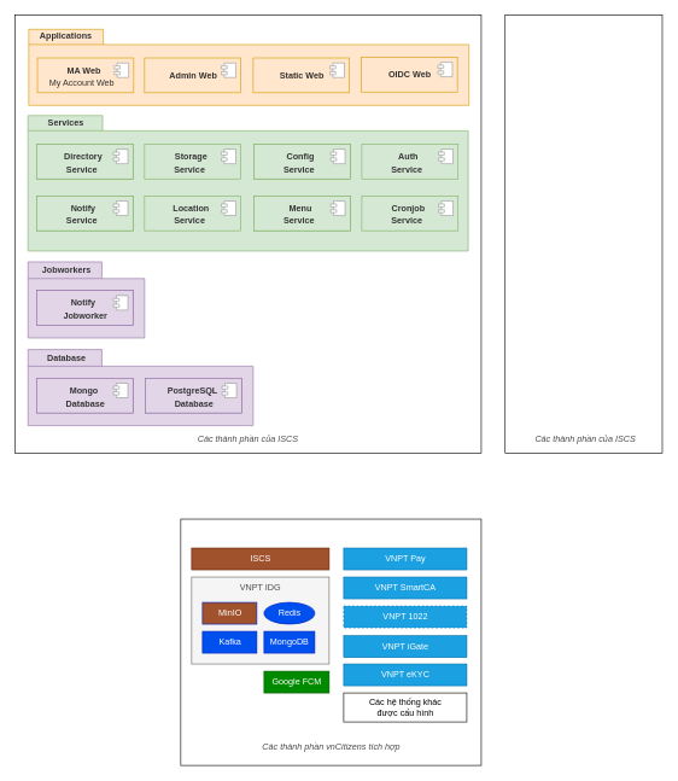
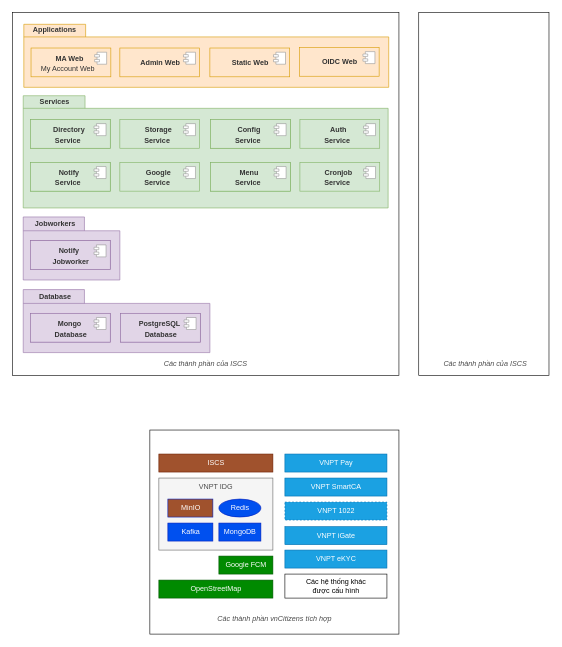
- <mxCell id="75" value="&lt;span style=&quot;color: rgb(51 , 51 , 51)&quot;&gt;&lt;b&gt;Location&lt;/b&gt;&lt;/span&gt;" style="text;html=1;align=center;verticalAlign=middle;resizable=0;points=[];autosize=1;strokeColor=none;fillColor=none;" vertex="1" parent="72"><mxGeometry x="34" y="8.004" width="60" height="18" as="geometry" /></mxCell>
+ <mxCell id="75" value="&lt;span style=&quot;color: rgb(51 , 51 , 51)&quot;&gt;&lt;b&gt;Google&lt;/b&gt;&lt;/span&gt;" style="text;html=1;align=center;verticalAlign=middle;resizable=0;points=[];autosize=1;strokeColor=none;fillColor=none;" vertex="1" parent="72"><mxGeometry x="34" y="8.004" width="60" height="18" as="geometry" /></mxCell>
+ <mxCell id="18" value="OpenStreetMap" style="html=1;fillColor=#008a00;fontColor=#ffffff;strokeColor=#005700;" parent="1" vertex="1"><mxGeometry x="264" y="966" width="190" height="30" as="geometry" /></mxCell>
